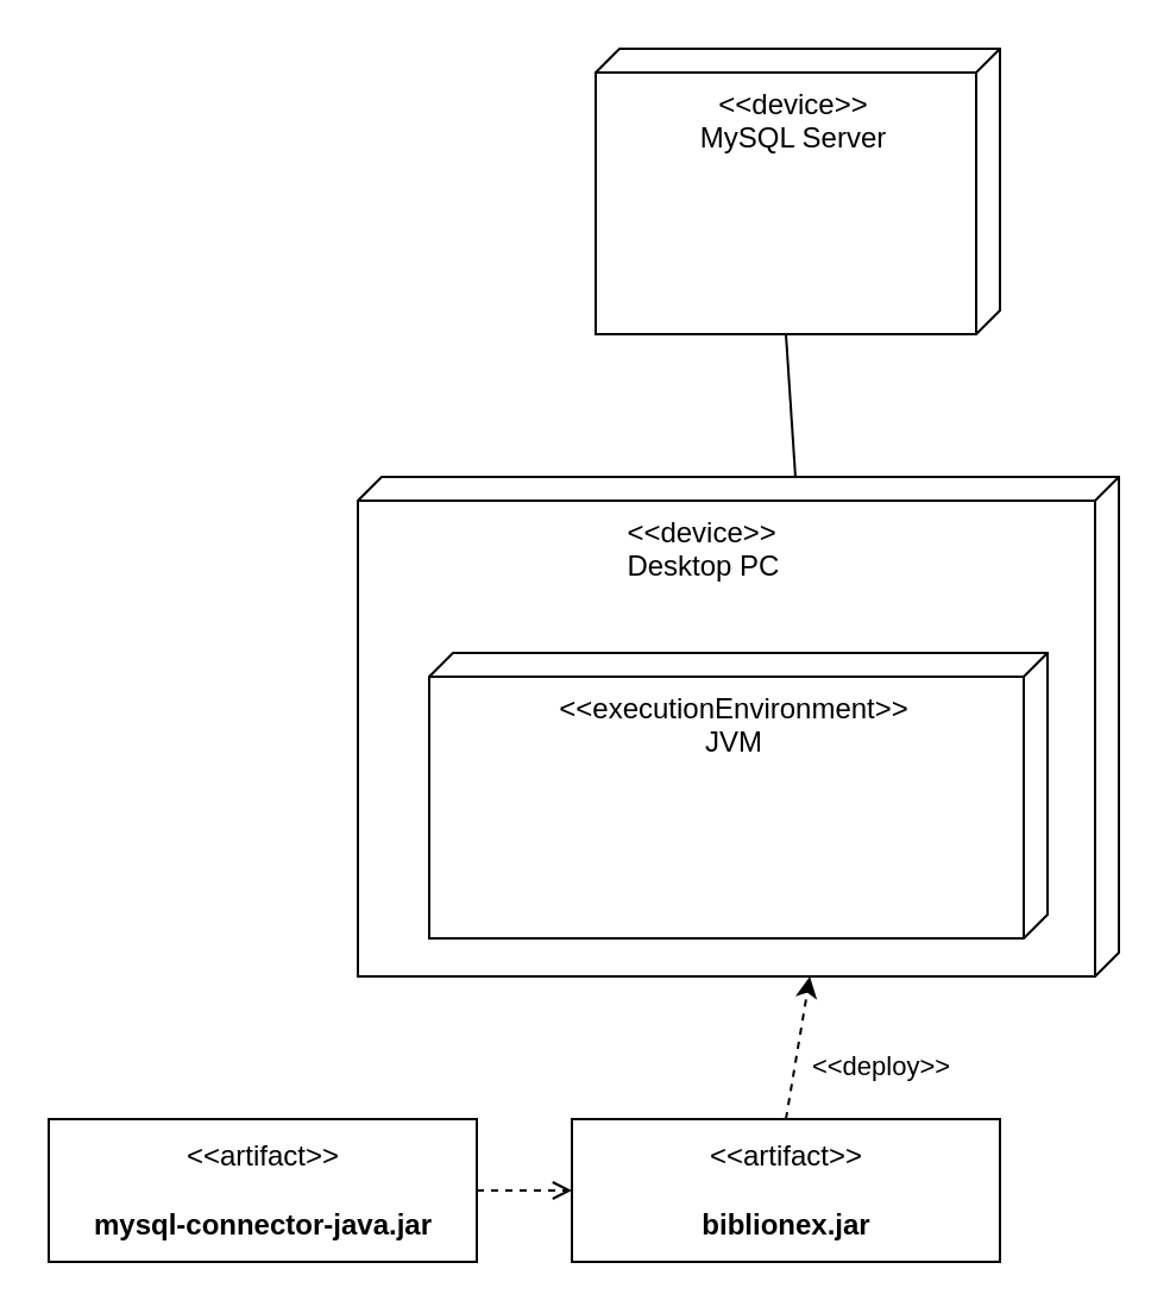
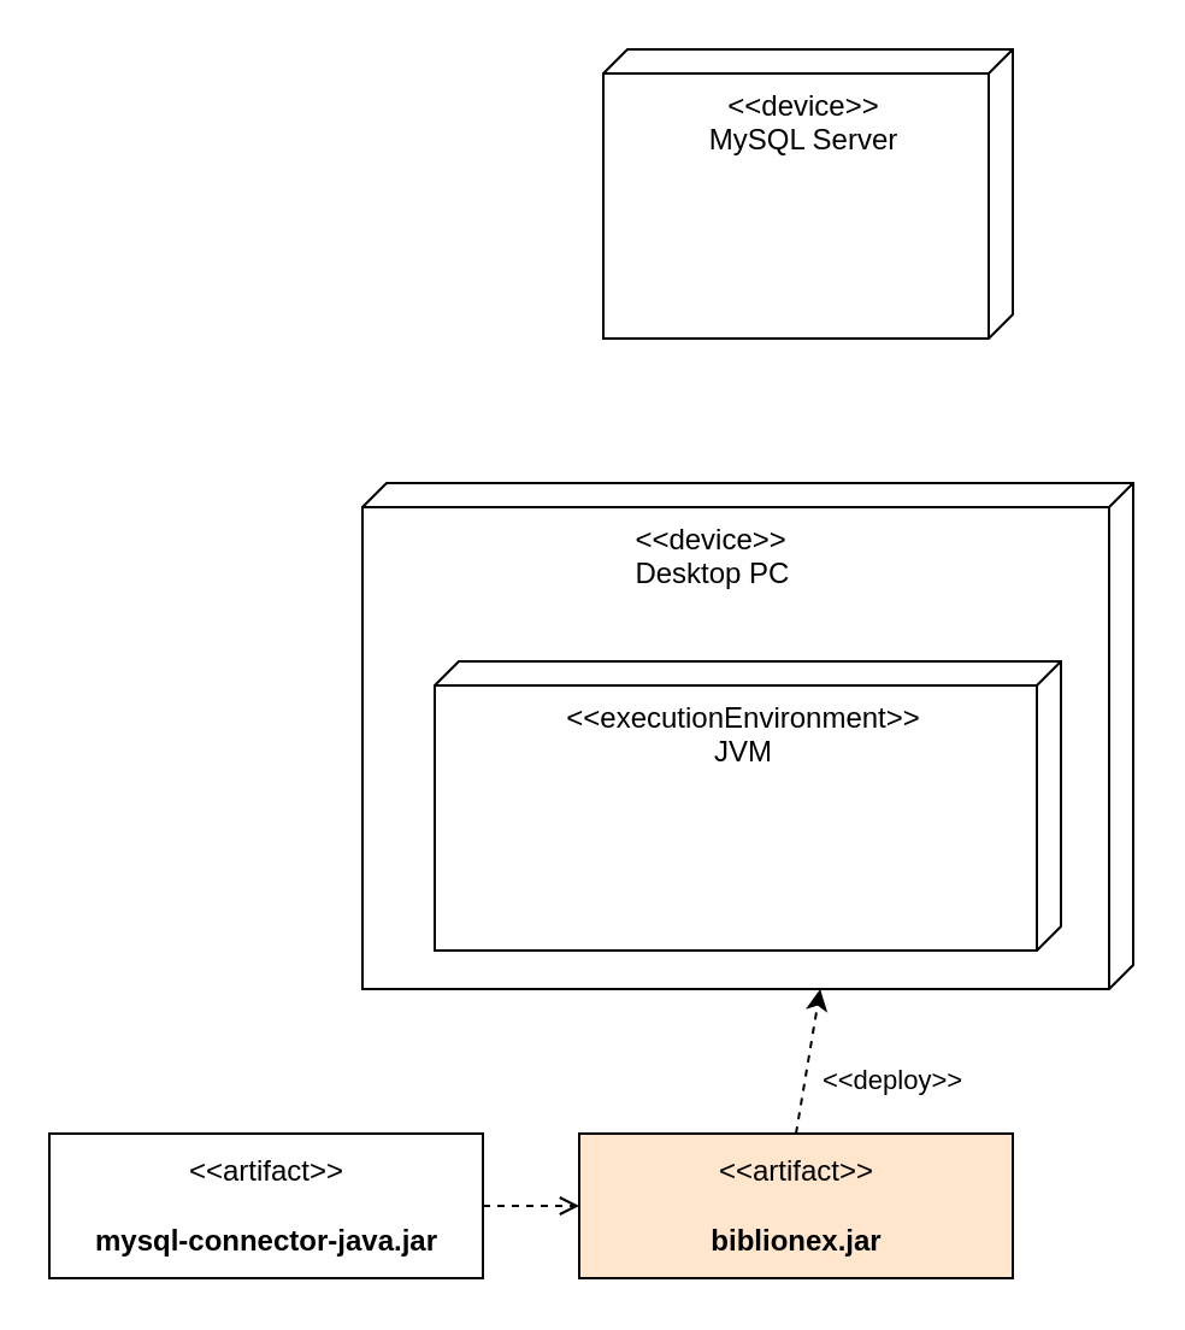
- <mxCell id="9" style="edgeStyle=none;html=1;exitX=0;exitY=0;exitDx=120;exitDy=90;exitPerimeter=0;entryX=0.001;entryY=0.425;entryDx=0;entryDy=0;entryPerimeter=0;endArrow=none;endFill=0;" edge="1" parent="1" source="10" target="2"><mxGeometry relative="1" as="geometry" /></mxCell>
- <mxCell id="6" value="&amp;lt;&amp;lt;artifact&amp;gt;&amp;gt;&lt;br&gt;&lt;br&gt;&lt;b&gt;biblionex.jar&lt;/b&gt;" style="html=1;align=center;verticalAlign=middle;dashed=0;" vertex="1" parent="1"><mxGeometry x="240" y="470" width="180" height="60" as="geometry" /></mxCell>
+ <mxCell id="6" value="&amp;lt;&amp;lt;artifact&amp;gt;&amp;gt;&lt;br&gt;&lt;br&gt;&lt;b&gt;biblionex.jar&lt;/b&gt;" style="html=1;align=center;verticalAlign=middle;dashed=0;fillColor=#ffe6cc;" vertex="1" parent="1"><mxGeometry x="240" y="470" width="180" height="60" as="geometry" /></mxCell>
